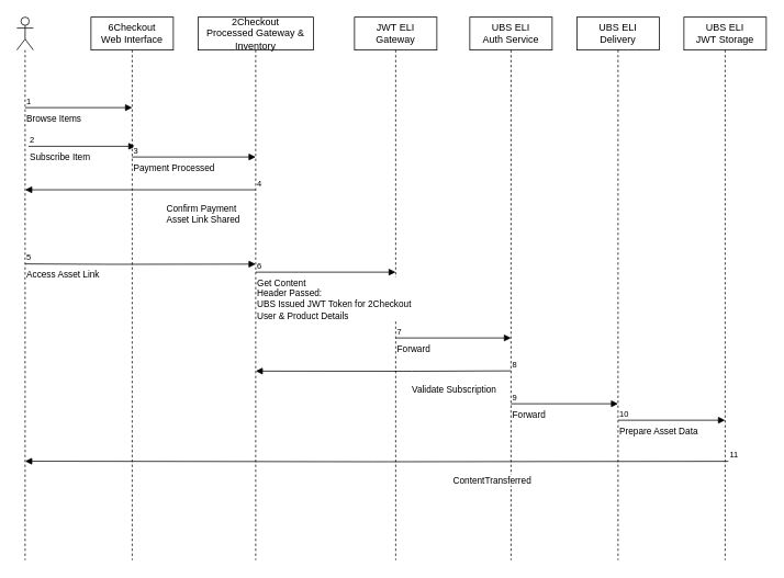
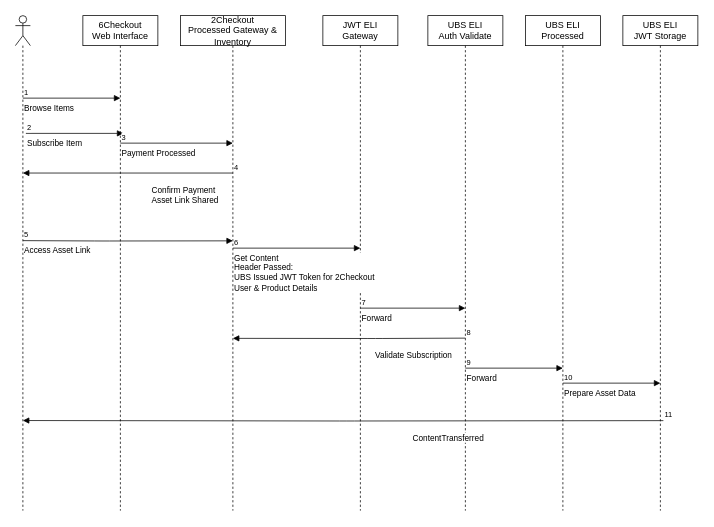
- <mxCell id="8" value="UBS ELI&lt;br&gt;Auth Service" style="shape=umlLifeline;perimeter=lifelinePerimeter;whiteSpace=wrap;html=1;container=1;collapsible=0;recursiveResize=0;outlineConnect=0;" parent="1" vertex="1"><mxGeometry x="570" y="20" width="100" height="660" as="geometry" /></mxCell>
+ <mxCell id="8" value="UBS ELI&lt;br&gt;Auth Validate" style="shape=umlLifeline;perimeter=lifelinePerimeter;whiteSpace=wrap;html=1;container=1;collapsible=0;recursiveResize=0;outlineConnect=0;" parent="1" vertex="1"><mxGeometry x="570" y="20" width="100" height="660" as="geometry" /></mxCell>
- <mxCell id="9" value="UBS ELI&lt;br&gt;Delivery" style="shape=umlLifeline;perimeter=lifelinePerimeter;whiteSpace=wrap;html=1;container=1;collapsible=0;recursiveResize=0;outlineConnect=0;" parent="1" vertex="1"><mxGeometry x="700" y="20" width="100" height="660" as="geometry" /></mxCell>
+ <mxCell id="9" value="UBS ELI&lt;br&gt;Processed" style="shape=umlLifeline;perimeter=lifelinePerimeter;whiteSpace=wrap;html=1;container=1;collapsible=0;recursiveResize=0;outlineConnect=0;" parent="1" vertex="1"><mxGeometry x="700" y="20" width="100" height="660" as="geometry" /></mxCell>
